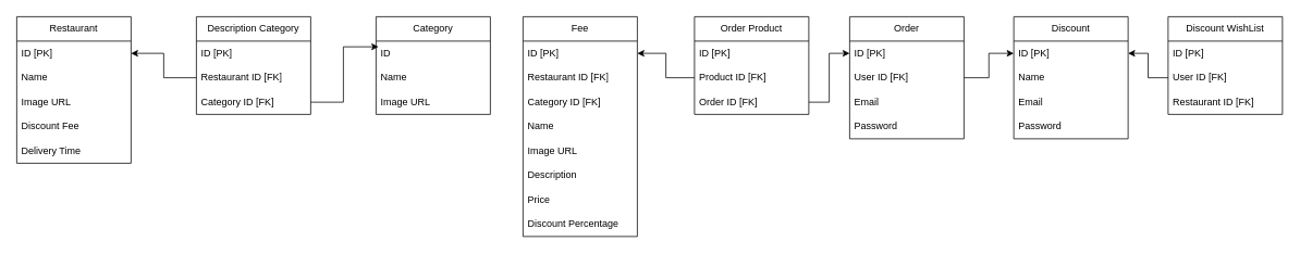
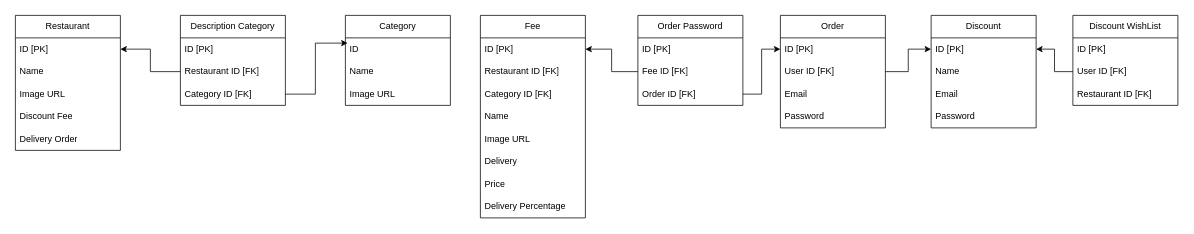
- <mxCell id="37" value="Order Product" style="swimlane;fontStyle=0;childLayout=stackLayout;horizontal=1;startSize=30;horizontalStack=0;resizeParent=1;resizeParentMax=0;resizeLast=0;collapsible=1;marginBottom=0;whiteSpace=wrap;html=1;" vertex="1" parent="1"><mxGeometry x="850" y="20" width="140" height="120" as="geometry" /></mxCell>
+ <mxCell id="37" value="Order Password" style="swimlane;fontStyle=0;childLayout=stackLayout;horizontal=1;startSize=30;horizontalStack=0;resizeParent=1;resizeParentMax=0;resizeLast=0;collapsible=1;marginBottom=0;whiteSpace=wrap;html=1;" vertex="1" parent="1"><mxGeometry x="850" y="20" width="140" height="120" as="geometry" /></mxCell>
- <mxCell id="39" value="Product ID [FK]" style="text;strokeColor=none;fillColor=none;align=left;verticalAlign=middle;spacingLeft=4;spacingRight=4;overflow=hidden;points=[[0,0.5],[1,0.5]];portConstraint=eastwest;rotatable=0;whiteSpace=wrap;html=1;" vertex="1" parent="37"><mxGeometry y="60" width="140" height="30" as="geometry" /></mxCell>
+ <mxCell id="39" value="Fee ID [FK]" style="text;strokeColor=none;fillColor=none;align=left;verticalAlign=middle;spacingLeft=4;spacingRight=4;overflow=hidden;points=[[0,0.5],[1,0.5]];portConstraint=eastwest;rotatable=0;whiteSpace=wrap;html=1;" vertex="1" parent="37"><mxGeometry y="60" width="140" height="30" as="geometry" /></mxCell>
- <mxCell id="7" value="Delivery Time" style="text;strokeColor=none;fillColor=none;align=left;verticalAlign=middle;spacingLeft=4;spacingRight=4;overflow=hidden;points=[[0,0.5],[1,0.5]];portConstraint=eastwest;rotatable=0;whiteSpace=wrap;html=1;" vertex="1" parent="2"><mxGeometry y="150" width="140" height="30" as="geometry" /></mxCell>
+ <mxCell id="7" value="Delivery Order" style="text;strokeColor=none;fillColor=none;align=left;verticalAlign=middle;spacingLeft=4;spacingRight=4;overflow=hidden;points=[[0,0.5],[1,0.5]];portConstraint=eastwest;rotatable=0;whiteSpace=wrap;html=1;" vertex="1" parent="2"><mxGeometry y="150" width="140" height="30" as="geometry" /></mxCell>
- <mxCell id="18" value="Description" style="text;strokeColor=none;fillColor=none;align=left;verticalAlign=middle;spacingLeft=4;spacingRight=4;overflow=hidden;points=[[0,0.5],[1,0.5]];portConstraint=eastwest;rotatable=0;whiteSpace=wrap;html=1;" vertex="1" parent="12"><mxGeometry y="180" width="140" height="30" as="geometry" /></mxCell>
+ <mxCell id="18" value="Delivery" style="text;strokeColor=none;fillColor=none;align=left;verticalAlign=middle;spacingLeft=4;spacingRight=4;overflow=hidden;points=[[0,0.5],[1,0.5]];portConstraint=eastwest;rotatable=0;whiteSpace=wrap;html=1;" vertex="1" parent="12"><mxGeometry y="180" width="140" height="30" as="geometry" /></mxCell>
- <mxCell id="20" value="Discount Percentage" style="text;strokeColor=none;fillColor=none;align=left;verticalAlign=middle;spacingLeft=4;spacingRight=4;overflow=hidden;points=[[0,0.5],[1,0.5]];portConstraint=eastwest;rotatable=0;whiteSpace=wrap;html=1;" vertex="1" parent="12"><mxGeometry y="240" width="140" height="30" as="geometry" /></mxCell>
+ <mxCell id="20" value="Delivery Percentage" style="text;strokeColor=none;fillColor=none;align=left;verticalAlign=middle;spacingLeft=4;spacingRight=4;overflow=hidden;points=[[0,0.5],[1,0.5]];portConstraint=eastwest;rotatable=0;whiteSpace=wrap;html=1;" vertex="1" parent="12"><mxGeometry y="240" width="140" height="30" as="geometry" /></mxCell>
